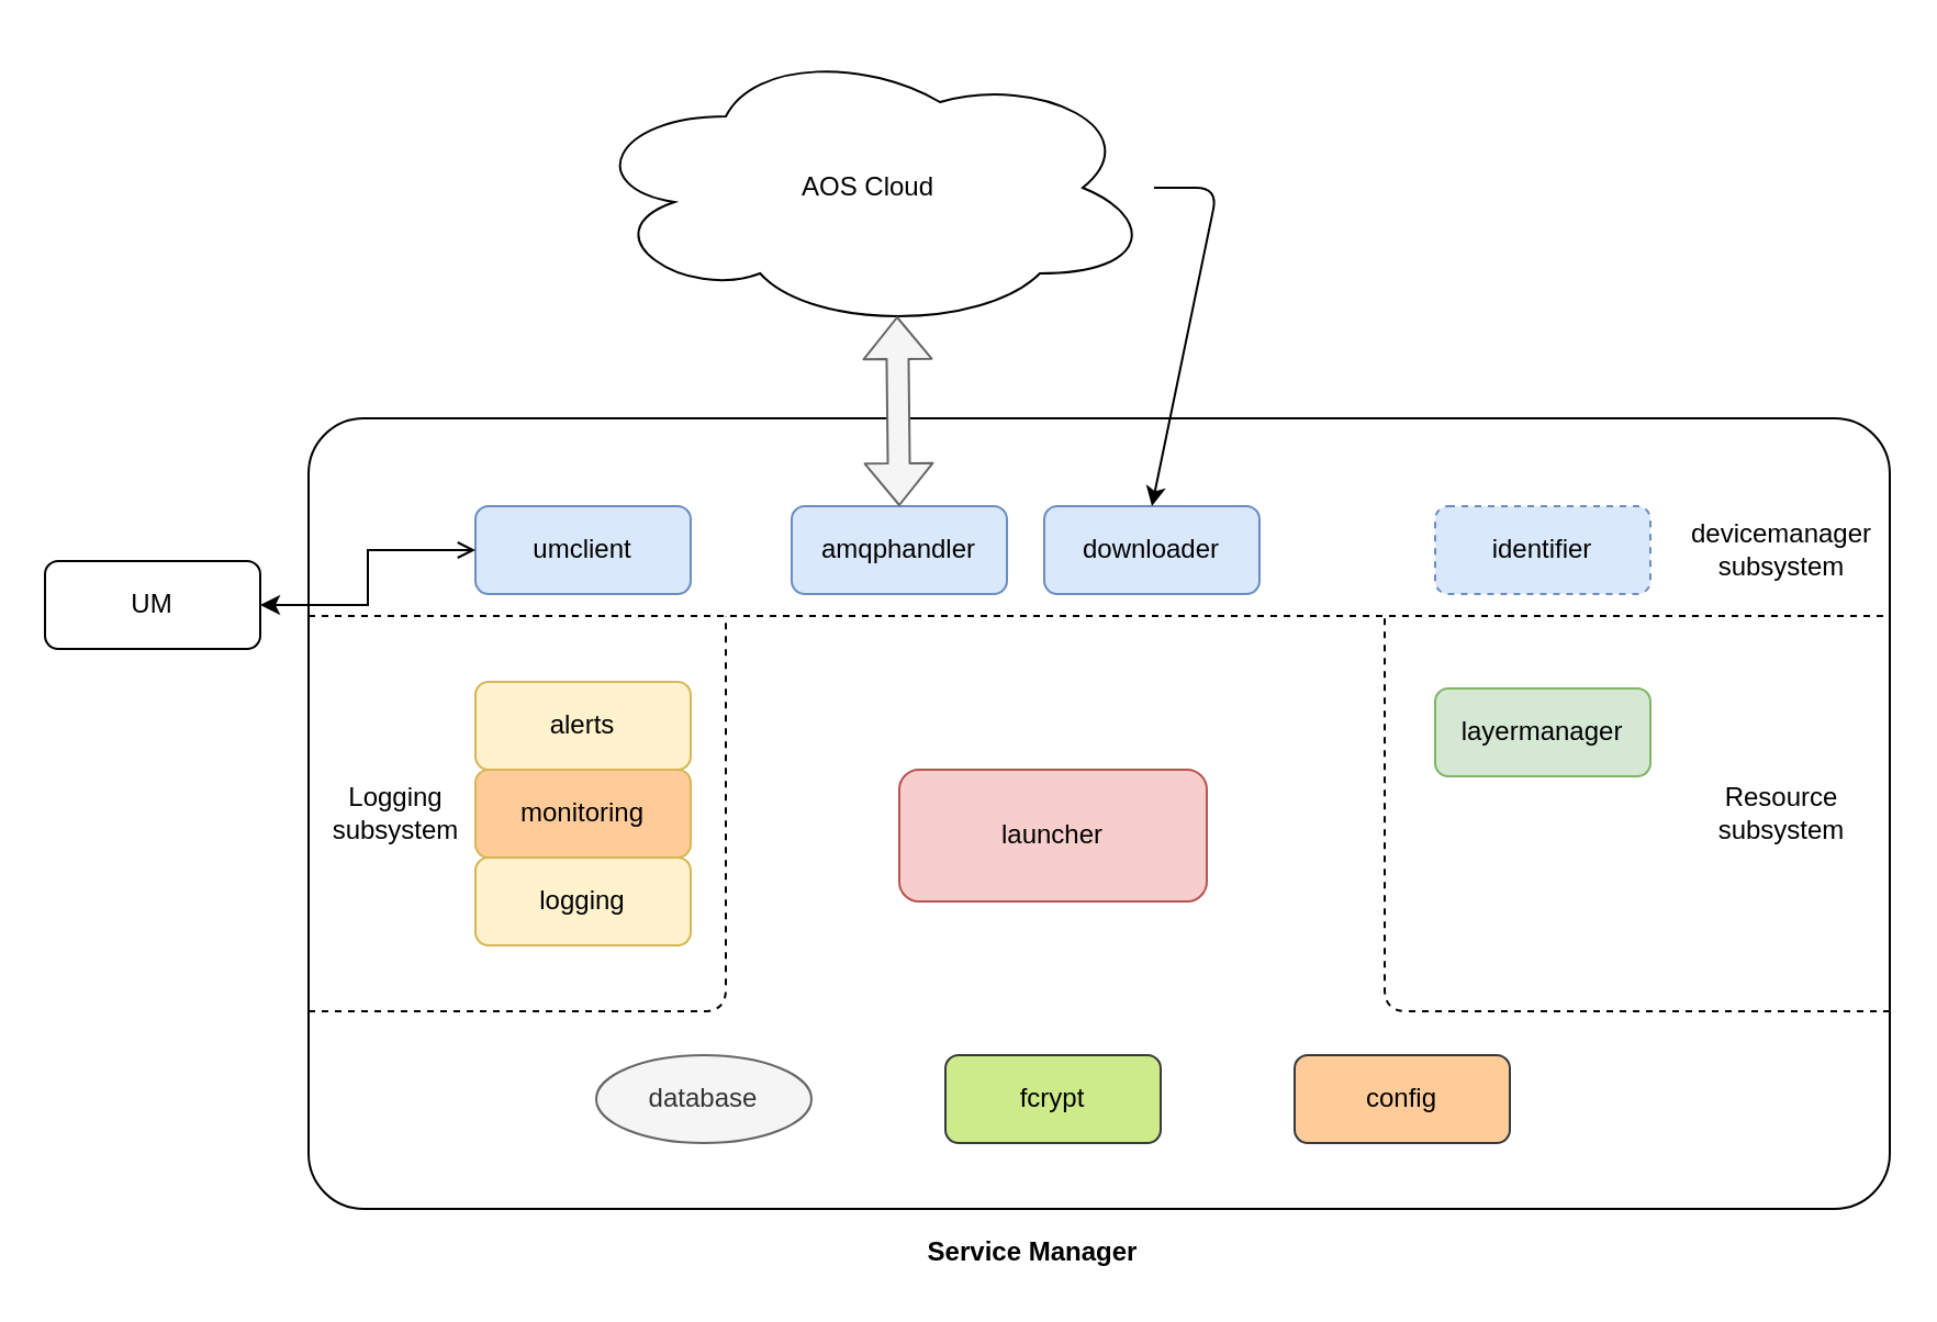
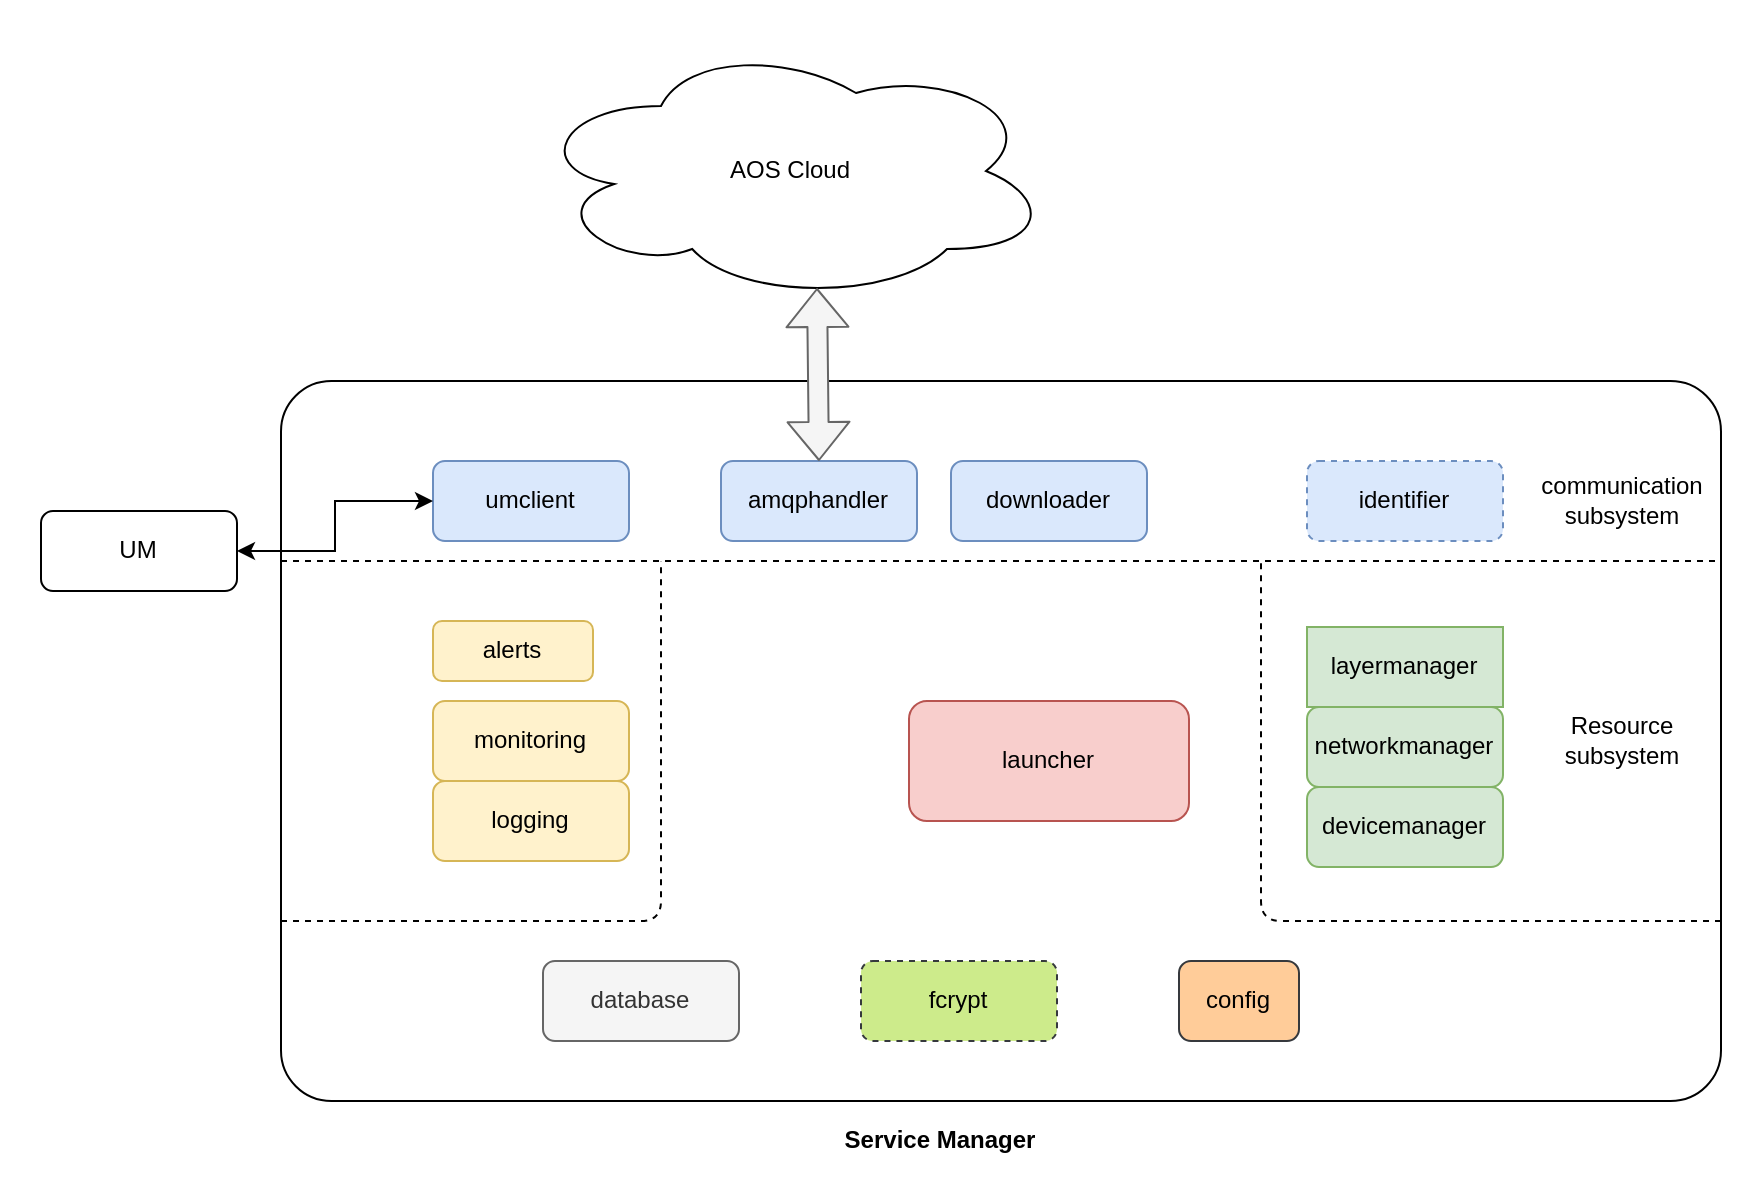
- <mxCell id="25" value="" style="endArrow=none;html=1;exitX=0.5;exitY=0;exitDx=0;exitDy=0;startArrow=classic;startFill=1;endFill=0;" edge="1" parent="1" source="17" target="3"><mxGeometry width="50" height="50" relative="1" as="geometry"><mxPoint x="540" y="230" as="sourcePoint" /><mxPoint x="540" y="90" as="targetPoint" /><Array as="points"><mxPoint x="554" y="85" /></Array></mxGeometry></mxCell>
- <mxCell id="13" style="edgeStyle=orthogonalEdgeStyle;rounded=0;orthogonalLoop=1;jettySize=auto;html=1;exitX=1;exitY=0.5;exitDx=0;exitDy=0;entryX=0;entryY=0.5;entryDx=0;entryDy=0;startArrow=classic;startFill=1;endArrow=open;" edge="1" parent="1" source="14" target="10"><mxGeometry relative="1" as="geometry" /></mxCell>
+ <mxCell id="13" style="edgeStyle=orthogonalEdgeStyle;rounded=0;orthogonalLoop=1;jettySize=auto;html=1;exitX=1;exitY=0.5;exitDx=0;exitDy=0;entryX=0;entryY=0.5;entryDx=0;entryDy=0;startArrow=classic;startFill=1;" edge="1" parent="1" source="14" target="10"><mxGeometry relative="1" as="geometry" /></mxCell>
- <mxCell id="21" value="devicemanager subsystem" style="text;html=1;strokeColor=none;fillColor=none;align=center;verticalAlign=middle;whiteSpace=wrap;rounded=0;" vertex="1" parent="1"><mxGeometry x="791" y="240" width="40" height="20" as="geometry" /></mxCell>
+ <mxCell id="21" value="communication subsystem" style="text;html=1;strokeColor=none;fillColor=none;align=center;verticalAlign=middle;whiteSpace=wrap;rounded=0;" vertex="1" parent="1"><mxGeometry x="791" y="240" width="40" height="20" as="geometry" /></mxCell>
- <mxCell id="9" value="alerts" style="rounded=1;whiteSpace=wrap;html=1;fillColor=#fff2cc;strokeColor=#d6b656;" vertex="1" parent="1"><mxGeometry x="216" y="310" width="98" height="40" as="geometry" /></mxCell>
+ <mxCell id="9" value="alerts" style="rounded=1;whiteSpace=wrap;html=1;fillColor=#fff2cc;strokeColor=#d6b656;" vertex="1" parent="1"><mxGeometry x="216" y="310" width="80" height="30" as="geometry" /></mxCell>
- <mxCell id="18" value="layermanager" style="rounded=1;whiteSpace=wrap;html=1;fillColor=#d5e8d4;strokeColor=#82b366;" vertex="1" parent="1"><mxGeometry x="653" y="313" width="98" height="40" as="geometry" /></mxCell>
+ <mxCell id="18" value="layermanager" style="whiteSpace=wrap;html=1;fillColor=#d5e8d4;strokeColor=#82b366;rounded=0;" vertex="1" parent="1"><mxGeometry x="653" y="313" width="98" height="40" as="geometry" /></mxCell>
- <mxCell id="27" value="Logging subsystem" style="text;html=1;strokeColor=none;fillColor=none;align=center;verticalAlign=middle;whiteSpace=wrap;rounded=0;" vertex="1" parent="1"><mxGeometry x="160" y="350" width="40" height="40" as="geometry" /></mxCell>
- <mxCell id="6" value="monitoring" style="rounded=1;whiteSpace=wrap;html=1;fillColor=#ffcc99;strokeColor=#d6b656;" vertex="1" parent="1"><mxGeometry x="216" y="350" width="98" height="40" as="geometry" /></mxCell>
+ <mxCell id="6" value="monitoring" style="rounded=1;whiteSpace=wrap;html=1;fillColor=#fff2cc;strokeColor=#d6b656;" vertex="1" parent="1"><mxGeometry x="216" y="350" width="98" height="40" as="geometry" /></mxCell>
+ <mxCell id="28" value="networkmanager" style="rounded=1;whiteSpace=wrap;html=1;fillColor=#d5e8d4;strokeColor=#82b366;" vertex="1" parent="1"><mxGeometry x="653" y="353" width="98" height="40" as="geometry" /></mxCell>
- <mxCell id="5" value="launcher" style="rounded=1;whiteSpace=wrap;html=1;fillColor=#f8cecc;strokeColor=#b85450;" vertex="1" parent="1"><mxGeometry x="409" y="350" width="140" height="60" as="geometry" /></mxCell>
+ <mxCell id="5" value="launcher" style="rounded=1;whiteSpace=wrap;html=1;fillColor=#f8cecc;strokeColor=#b85450;" vertex="1" parent="1"><mxGeometry x="454" y="350" width="140" height="60" as="geometry" /></mxCell>
+ <mxCell id="19" value="&lt;div style=&quot;box-sizing: border-box ; font-size: 12px&quot;&gt;devicemanager&lt;/div&gt;" style="rounded=1;whiteSpace=wrap;html=1;fillColor=#d5e8d4;strokeColor=#82b366;fontSize=11;" vertex="1" parent="1"><mxGeometry x="653" y="393" width="98" height="40" as="geometry" /></mxCell>
- <mxCell id="15" value="database" style="ellipse;whiteSpace=wrap;html=1;fillColor=#f5f5f5;strokeColor=#666666;fontColor=#333333;" vertex="1" parent="1"><mxGeometry x="271" y="480" width="98" height="40" as="geometry" /></mxCell>
+ <mxCell id="15" value="database" style="rounded=1;whiteSpace=wrap;html=1;fillColor=#f5f5f5;strokeColor=#666666;fontColor=#333333;" vertex="1" parent="1"><mxGeometry x="271" y="480" width="98" height="40" as="geometry" /></mxCell>
- <mxCell id="11" value="fcrypt" style="rounded=1;whiteSpace=wrap;html=1;fillColor=#cdeb8b;strokeColor=#36393d;" vertex="1" parent="1"><mxGeometry x="430" y="480" width="98" height="40" as="geometry" /></mxCell>
+ <mxCell id="11" value="fcrypt" style="rounded=1;whiteSpace=wrap;html=1;fillColor=#cdeb8b;strokeColor=#36393d;dashed=1;" vertex="1" parent="1"><mxGeometry x="430" y="480" width="98" height="40" as="geometry" /></mxCell>
- <mxCell id="12" value="config" style="rounded=1;whiteSpace=wrap;html=1;fillColor=#ffcc99;strokeColor=#36393d;" vertex="1" parent="1"><mxGeometry x="589" y="480" width="98" height="40" as="geometry" /></mxCell>
+ <mxCell id="12" value="config" style="rounded=1;whiteSpace=wrap;html=1;fillColor=#ffcc99;strokeColor=#36393d;" vertex="1" parent="1"><mxGeometry x="589" y="480" width="60" height="40" as="geometry" /></mxCell>
